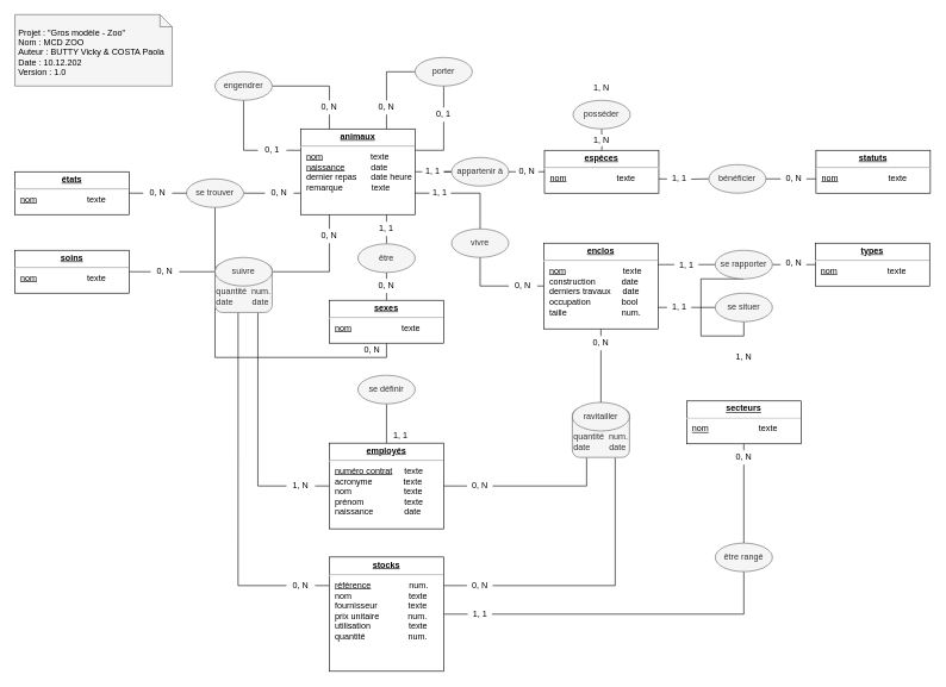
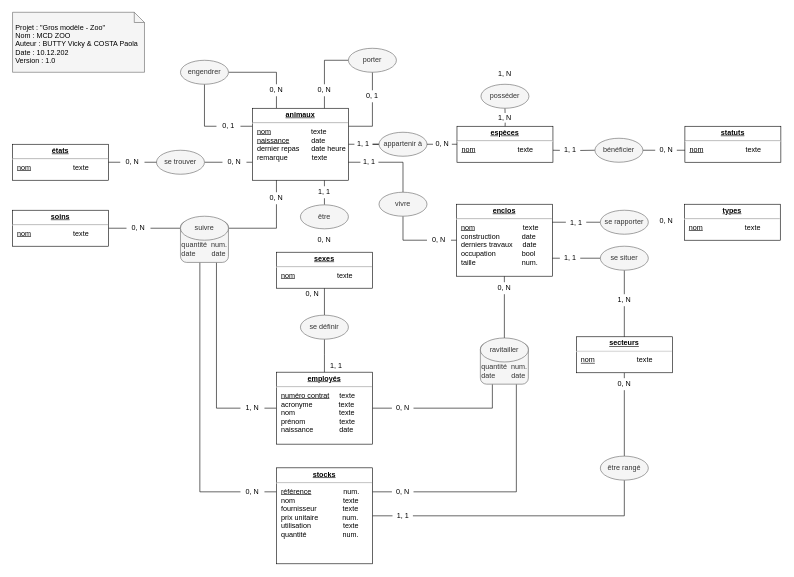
- <mxCell id="22" style="edgeStyle=orthogonalEdgeStyle;rounded=0;orthogonalLoop=1;jettySize=auto;html=1;exitX=1;exitY=0.5;exitDx=0;exitDy=0;entryX=0;entryY=0.5;entryDx=0;entryDy=0;endArrow=none;endFill=0;" parent="1" source="23" target="20" edge="1"><mxGeometry relative="1" as="geometry" /></mxCell>
- <mxCell id="24" style="edgeStyle=orthogonalEdgeStyle;rounded=0;orthogonalLoop=1;jettySize=auto;html=1;exitX=0.5;exitY=0;exitDx=0;exitDy=0;entryX=0.5;entryY=1;entryDx=0;entryDy=0;endArrow=none;endFill=0;" parent="1" source="26" target="33" edge="1"><mxGeometry relative="1" as="geometry"><mxPoint x="540" y="380" as="targetPoint" /></mxGeometry></mxCell>
- <mxCell id="18" style="edgeStyle=orthogonalEdgeStyle;rounded=0;orthogonalLoop=1;jettySize=auto;html=1;exitX=0.5;exitY=1;exitDx=0;exitDy=0;endArrow=none;endFill=0;" parent="1" source="19" target="23" edge="1"><mxGeometry relative="1" as="geometry" /></mxCell>
+ <mxCell id="18" style="edgeStyle=orthogonalEdgeStyle;rounded=0;orthogonalLoop=1;jettySize=auto;html=1;exitX=0.5;exitY=1;exitDx=0;exitDy=0;entryX=0.5;entryY=0;entryDx=0;entryDy=0;endArrow=none;endFill=0;" parent="1" source="19" target="16" edge="1"><mxGeometry relative="1" as="geometry" /></mxCell>
- <mxCell id="25" style="edgeStyle=orthogonalEdgeStyle;rounded=0;orthogonalLoop=1;jettySize=auto;html=1;exitX=0.5;exitY=1;exitDx=0;exitDy=0;endArrow=none;endFill=0;" parent="1" source="26" target="44" edge="1"><mxGeometry relative="1" as="geometry" /></mxCell>
+ <mxCell id="25" style="edgeStyle=orthogonalEdgeStyle;rounded=0;orthogonalLoop=1;jettySize=auto;html=1;exitX=0.5;exitY=1;exitDx=0;exitDy=0;entryX=0.5;entryY=0;entryDx=0;entryDy=0;endArrow=none;endFill=0;" parent="1" source="26" target="42" edge="1"><mxGeometry relative="1" as="geometry" /></mxCell>
